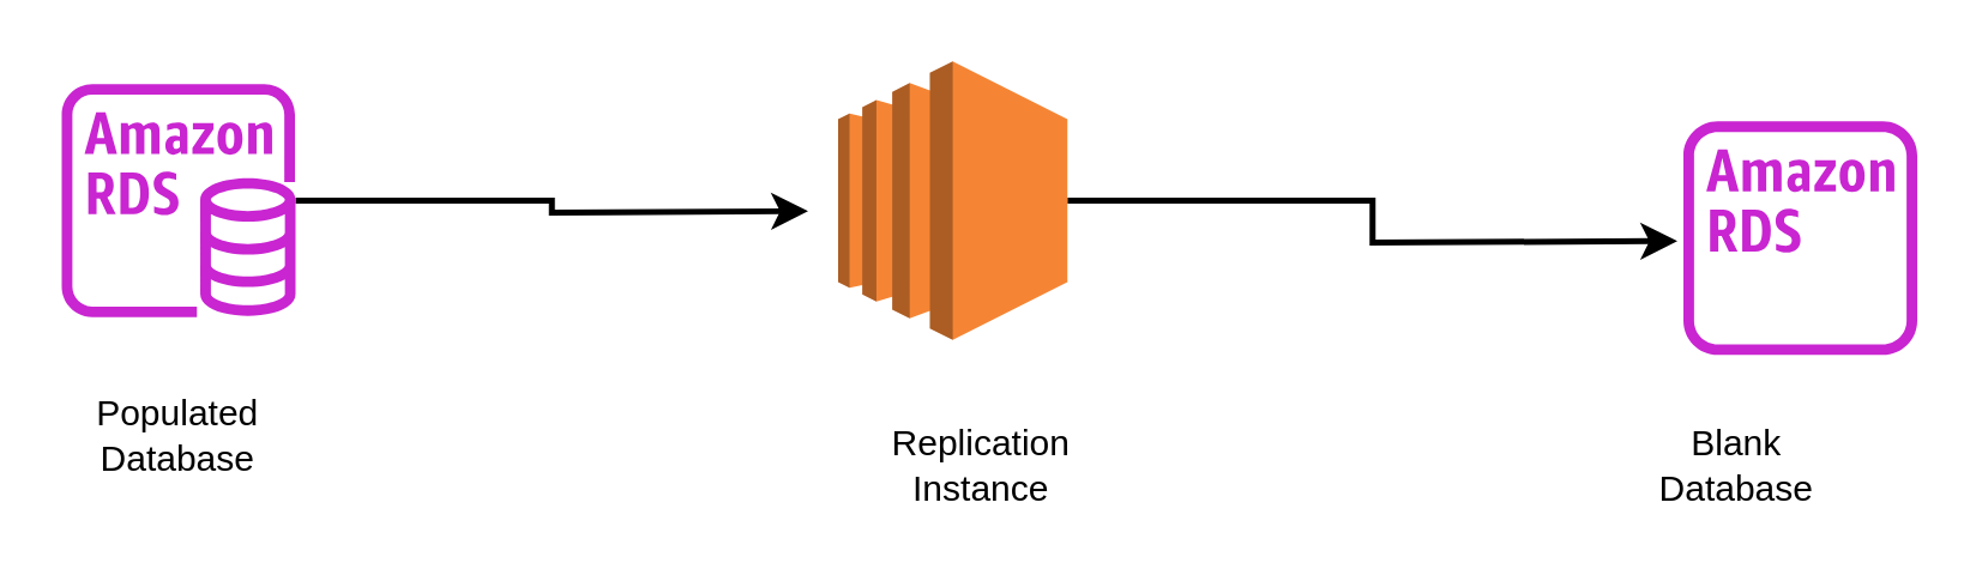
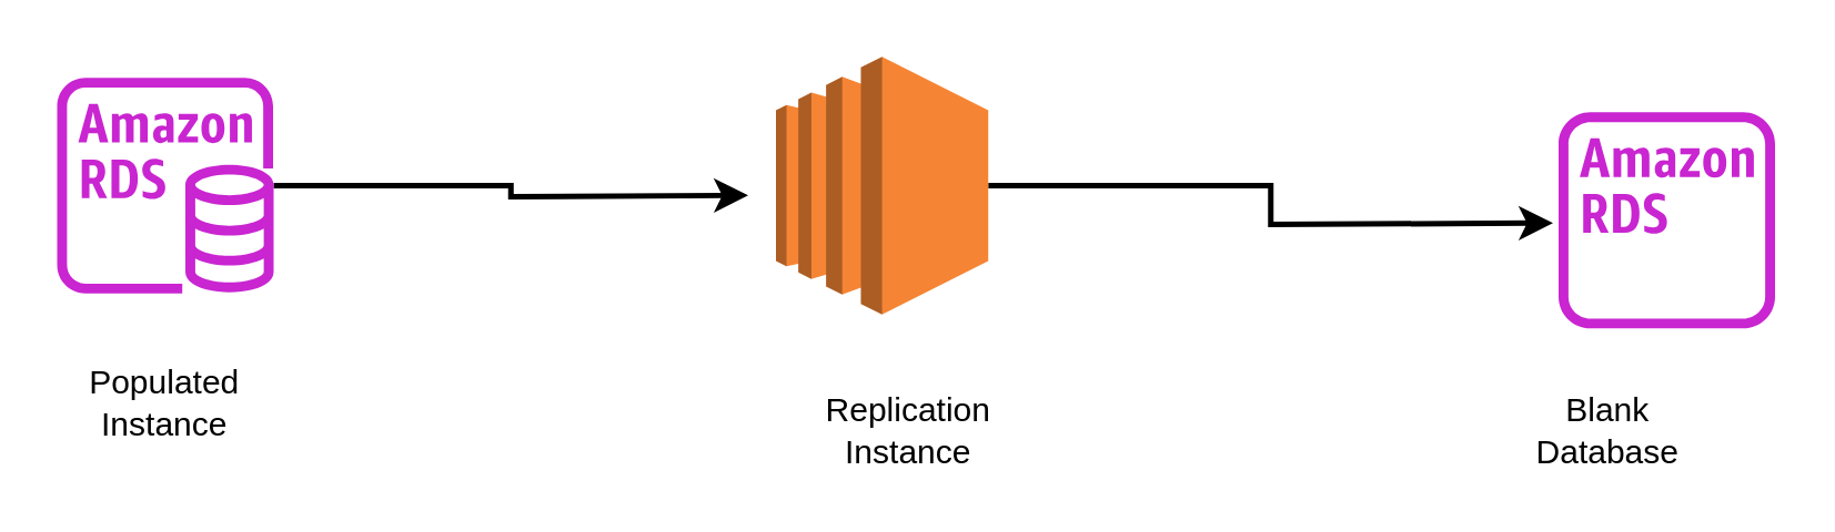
- <mxCell id="5" value="Populated Database" style="text;html=1;align=center;verticalAlign=middle;whiteSpace=wrap;rounded=0;" vertex="1" parent="1"><mxGeometry x="29" y="130" width="60" height="30" as="geometry" /></mxCell>
+ <mxCell id="5" value="Populated Instance" style="text;html=1;align=center;verticalAlign=middle;whiteSpace=wrap;rounded=0;" vertex="1" parent="1"><mxGeometry x="29" y="130" width="60" height="30" as="geometry" /></mxCell>
